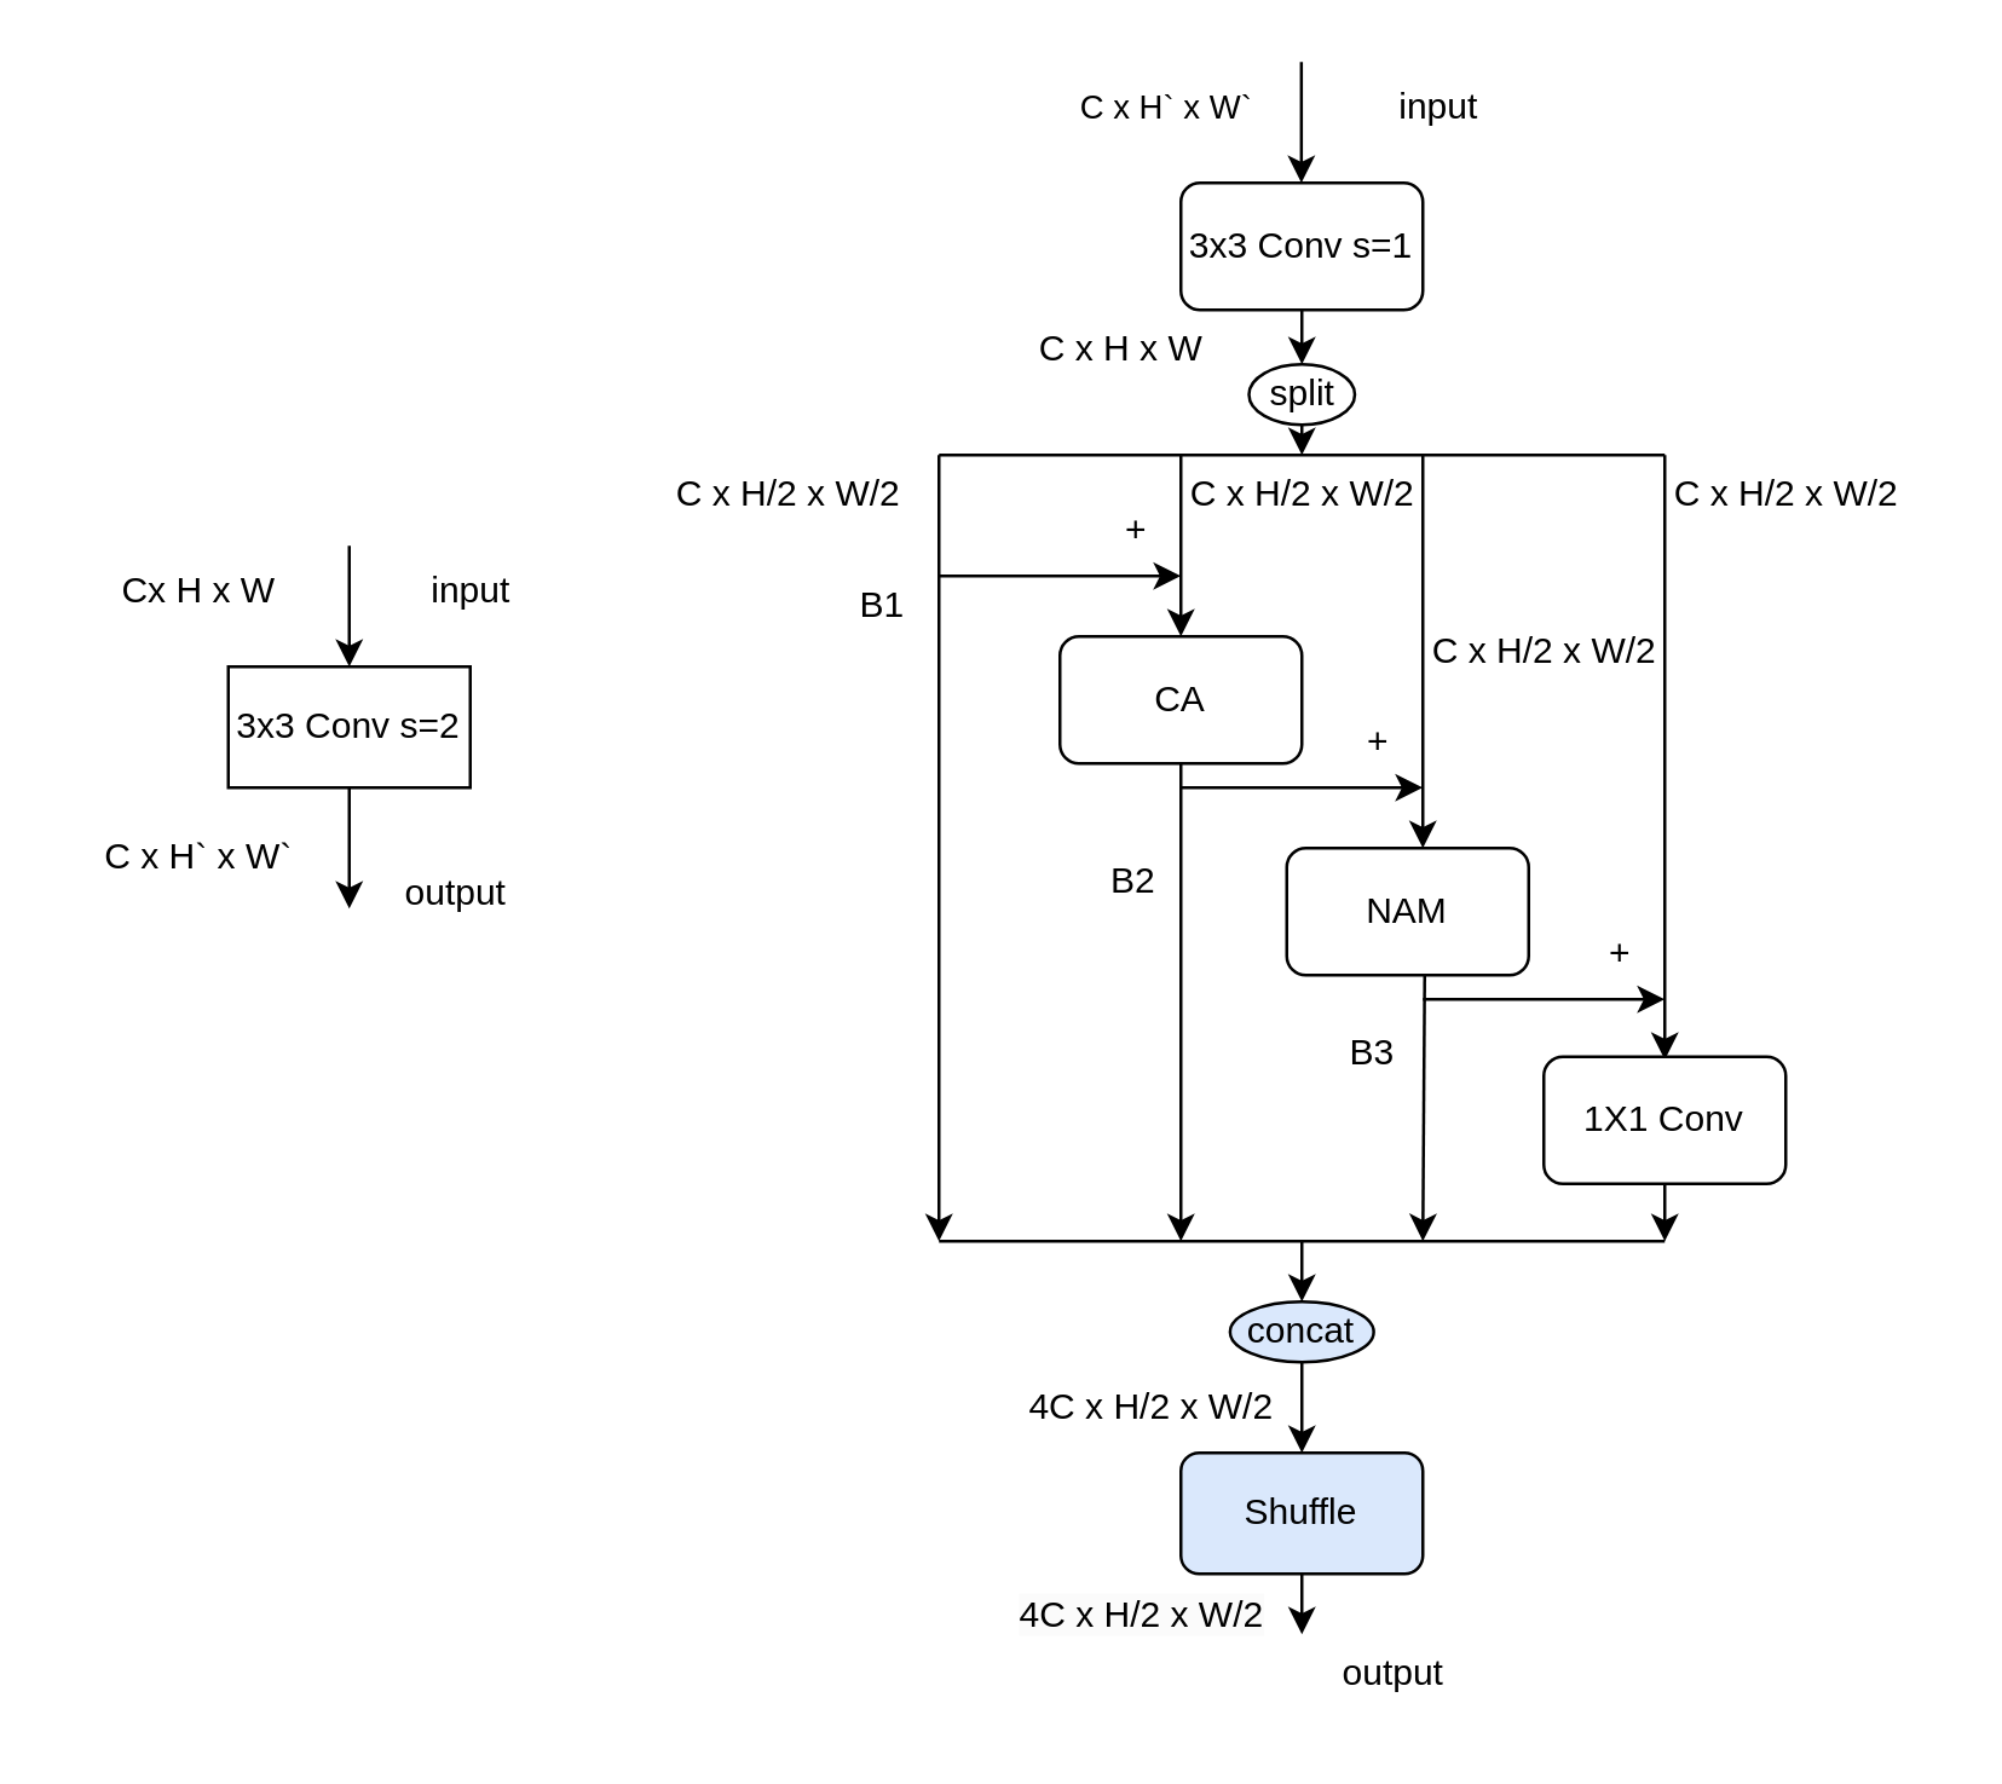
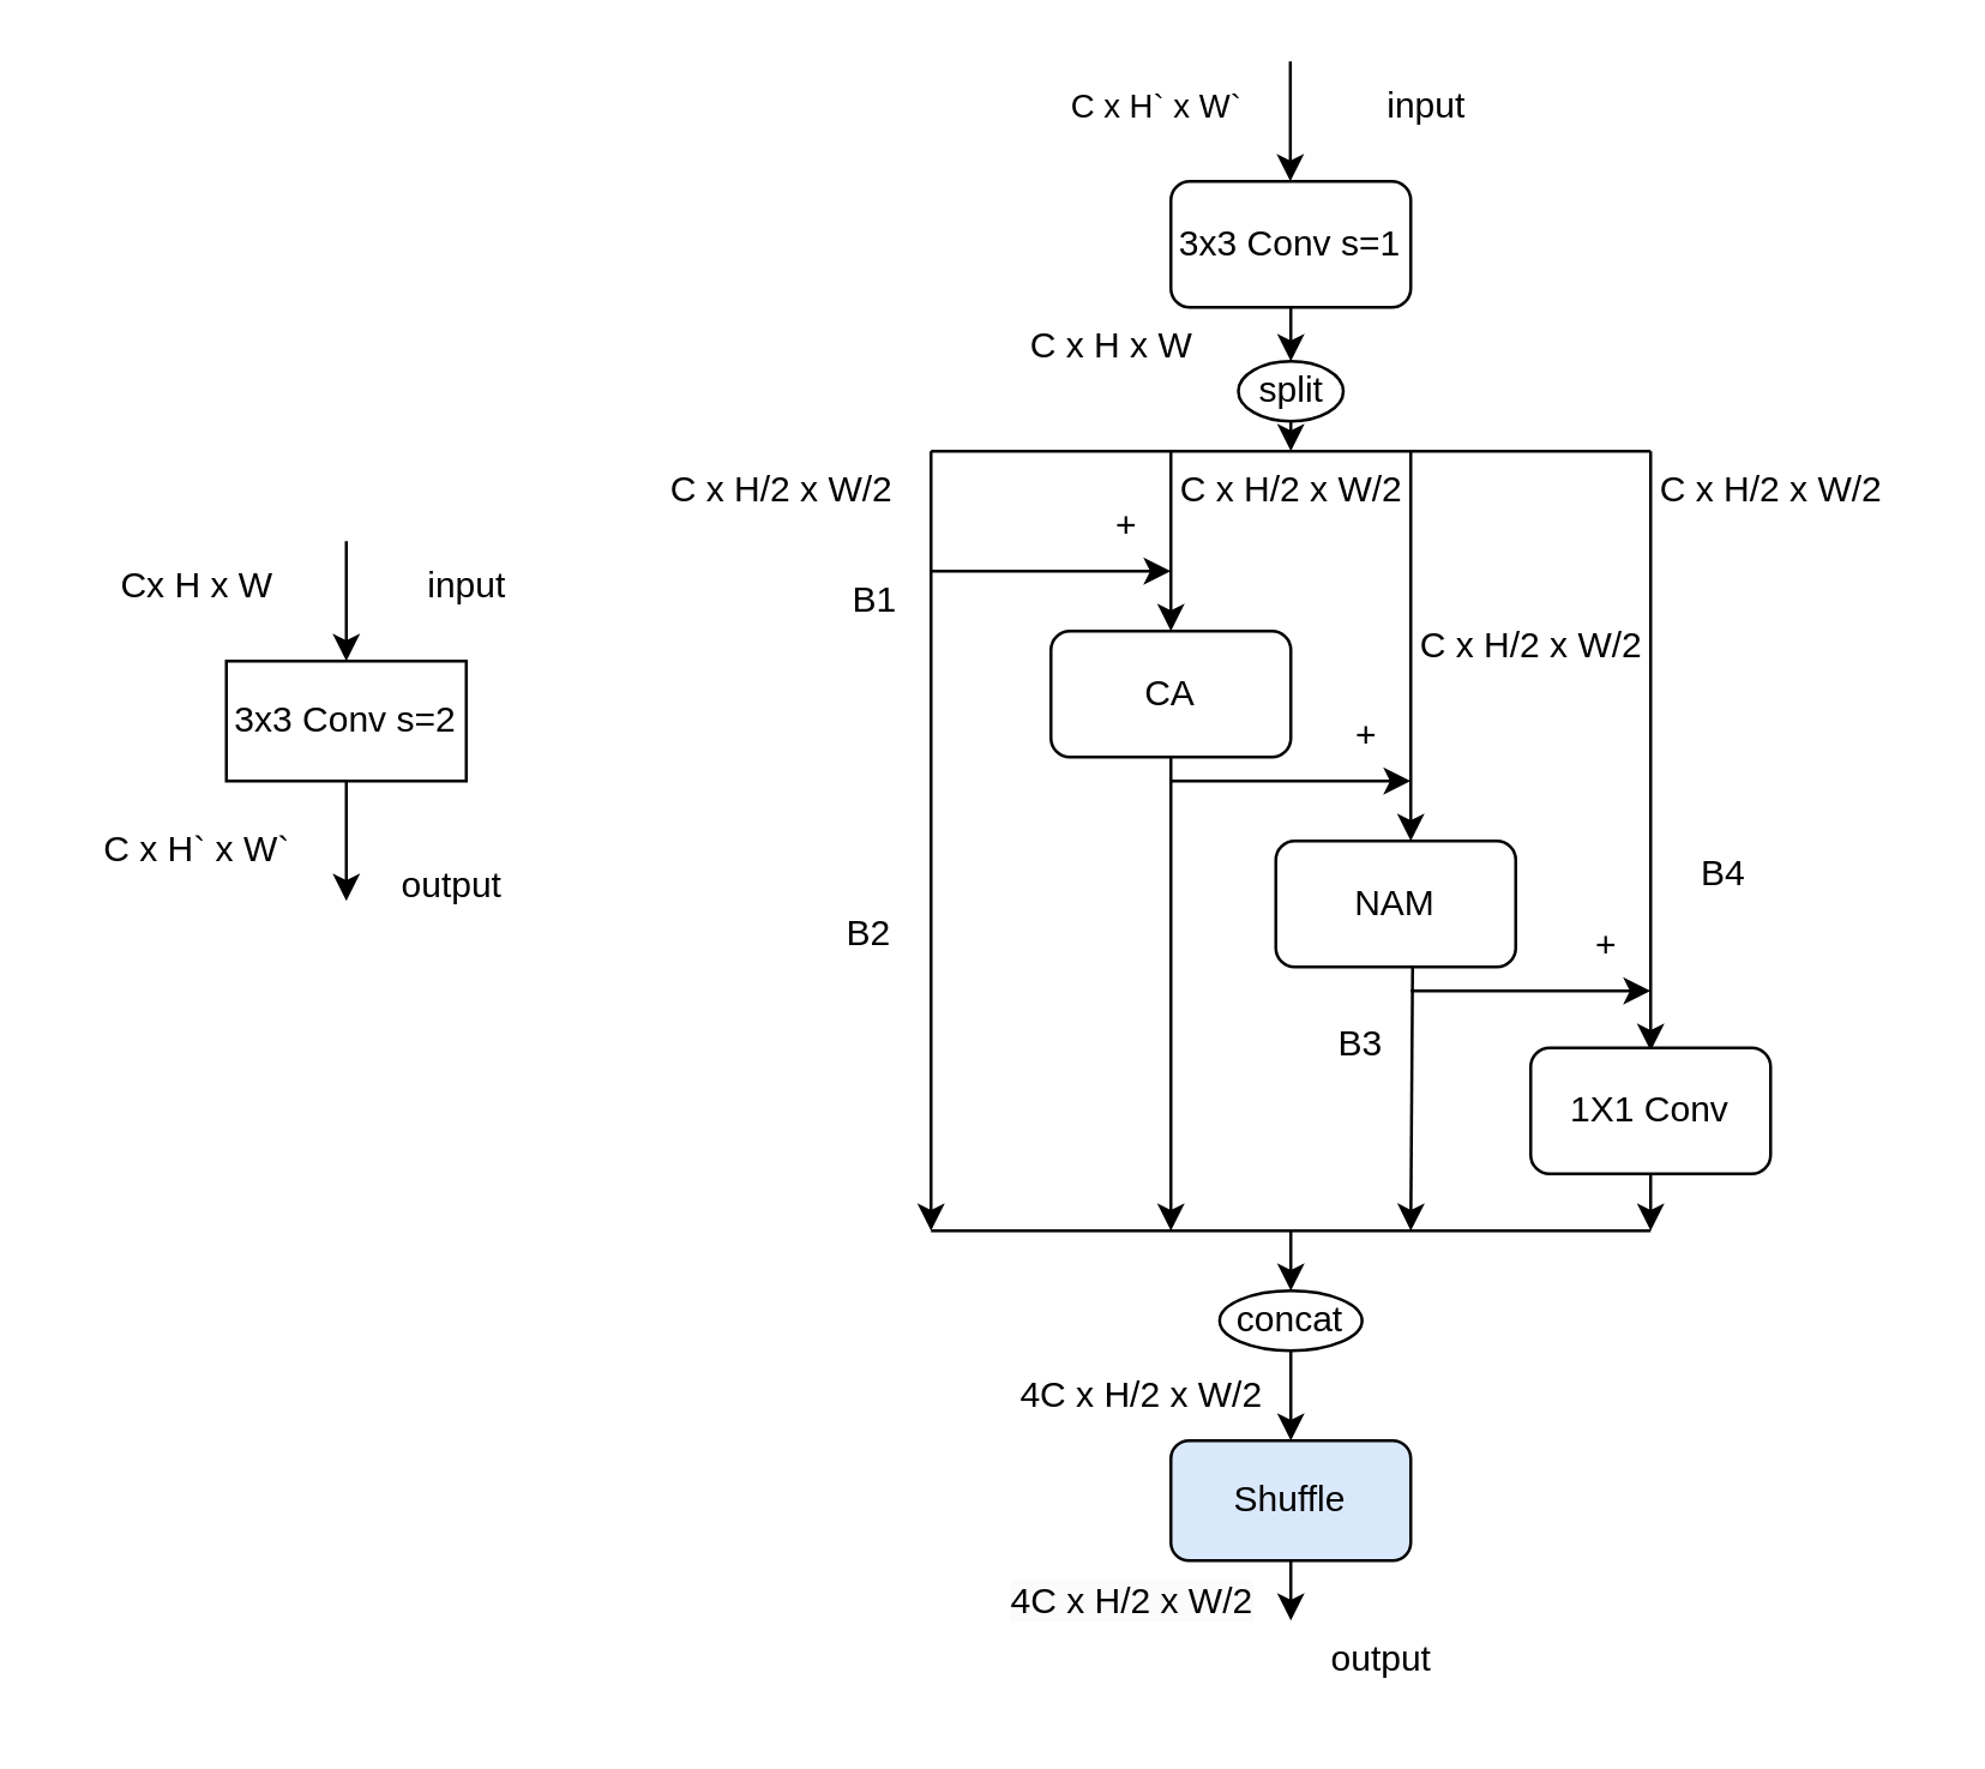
- <mxCell id="48" value="B2" style="text;html=1;align=center;verticalAlign=middle;resizable=0;points=[];autosize=1;strokeColor=none;fillColor=none;" vertex="1" parent="1"><mxGeometry x="357" y="278" width="33" height="26" as="geometry" /></mxCell>
+ <mxCell id="48" value="B2" style="text;html=1;align=center;verticalAlign=middle;resizable=0;points=[];autosize=1;strokeColor=none;fillColor=none;" vertex="1" parent="1"><mxGeometry x="272" y="298" width="33" height="26" as="geometry" /></mxCell>
+ <mxCell id="50" value="B4" style="text;html=1;align=center;verticalAlign=middle;resizable=0;points=[];autosize=1;strokeColor=none;fillColor=none;" vertex="1" parent="1"><mxGeometry x="557" y="278" width="33" height="26" as="geometry" /></mxCell>
- <mxCell id="35" value="concat&lt;br&gt;" style="ellipse;whiteSpace=wrap;html=1;fillColor=#dae8fc;" vertex="1" parent="1"><mxGeometry x="406.25" y="430" width="47.5" height="20" as="geometry" /></mxCell>
+ <mxCell id="35" value="concat&lt;br&gt;" style="ellipse;whiteSpace=wrap;html=1;" vertex="1" parent="1"><mxGeometry x="406.25" y="430" width="47.5" height="20" as="geometry" /></mxCell>
